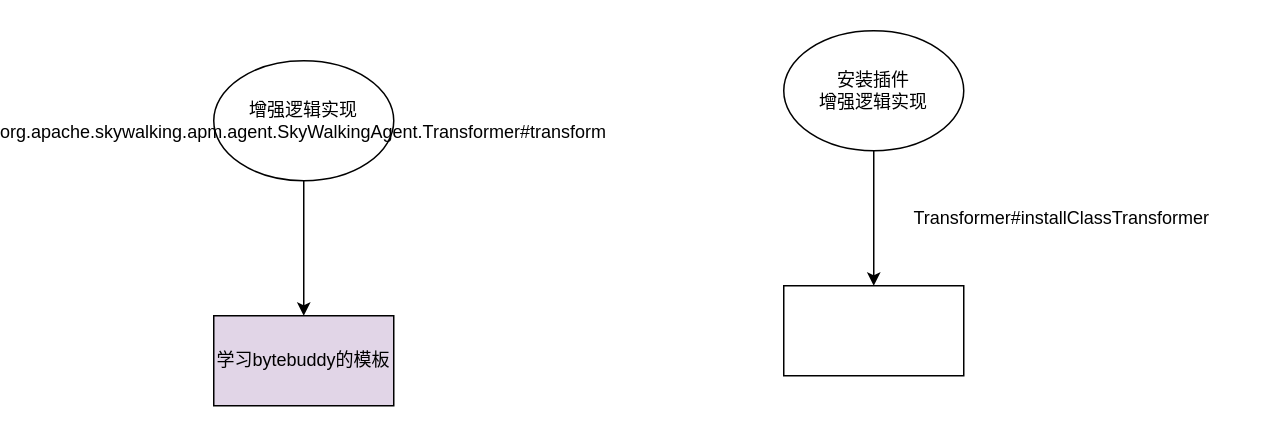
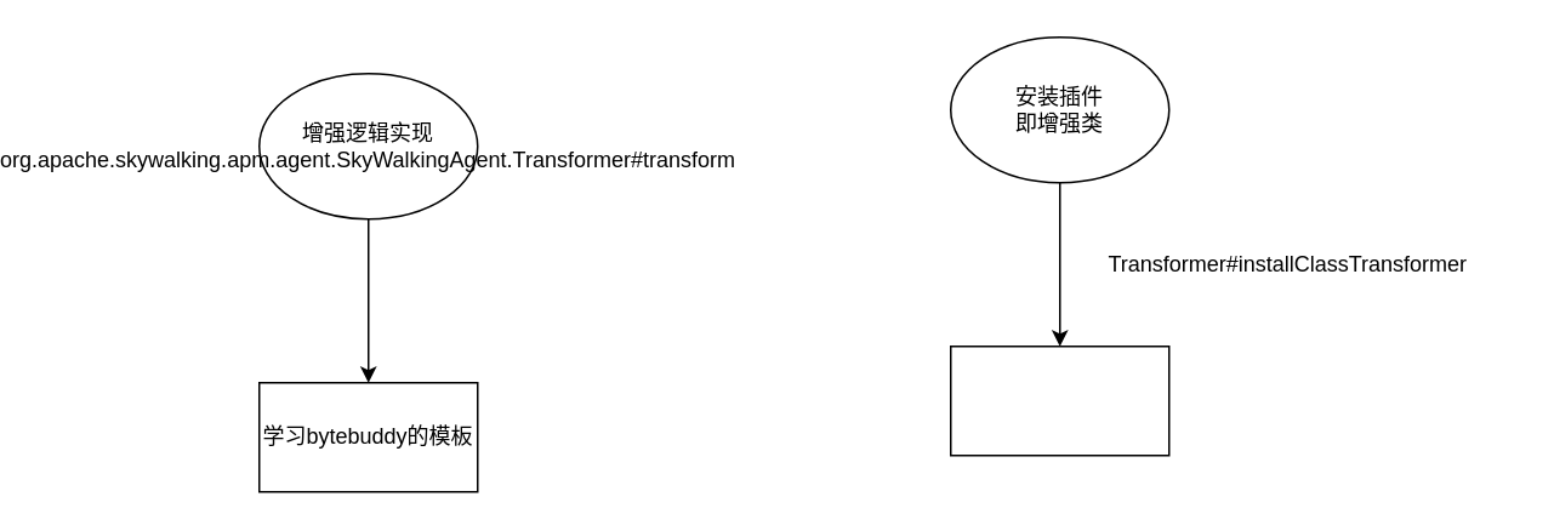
- <mxCell id="3" value="安装插件&lt;div&gt;增强逻辑实现&lt;/div&gt;" style="ellipse;whiteSpace=wrap;html=1;" vertex="1" parent="1"><mxGeometry x="400" y="20" width="120" height="80" as="geometry" /></mxCell>
+ <mxCell id="3" value="安装插件&lt;div&gt;即增强类&lt;/div&gt;" style="ellipse;whiteSpace=wrap;html=1;" vertex="1" parent="1"><mxGeometry x="400" y="20" width="120" height="80" as="geometry" /></mxCell>
- <mxCell id="8" value="学习bytebuddy的模板" style="whiteSpace=wrap;html=1;fillColor=#e1d5e7;" vertex="1" parent="1"><mxGeometry x="20" y="210" width="120" height="60" as="geometry" /></mxCell>
+ <mxCell id="8" value="学习bytebuddy的模板" style="whiteSpace=wrap;html=1;" vertex="1" parent="1"><mxGeometry x="20" y="210" width="120" height="60" as="geometry" /></mxCell>
